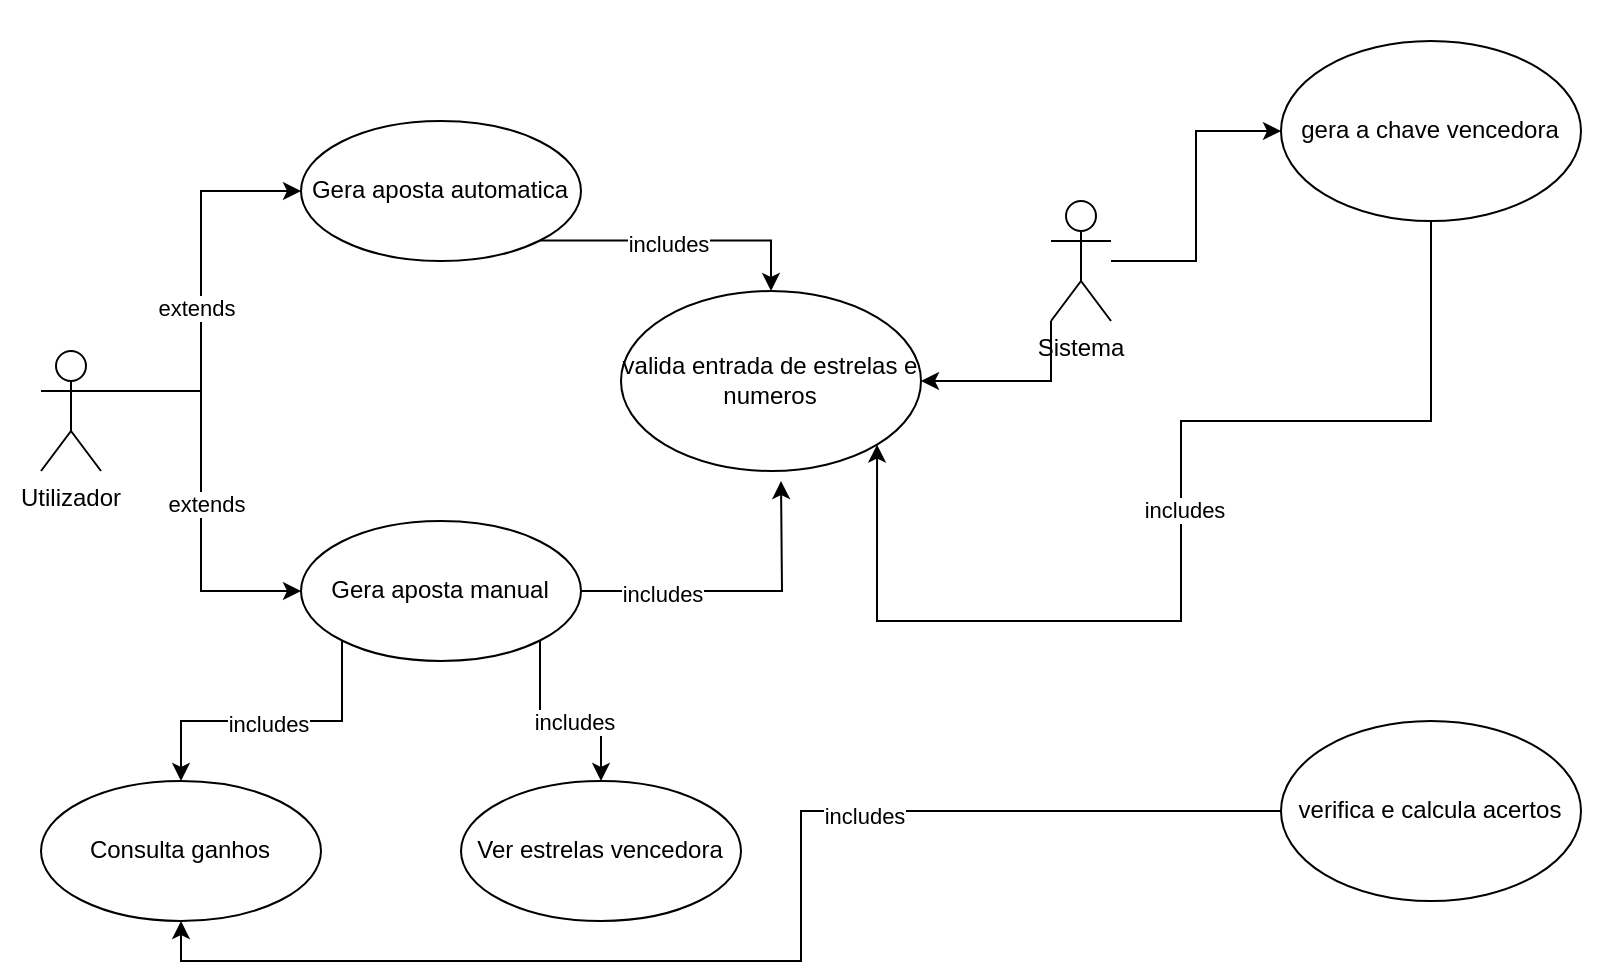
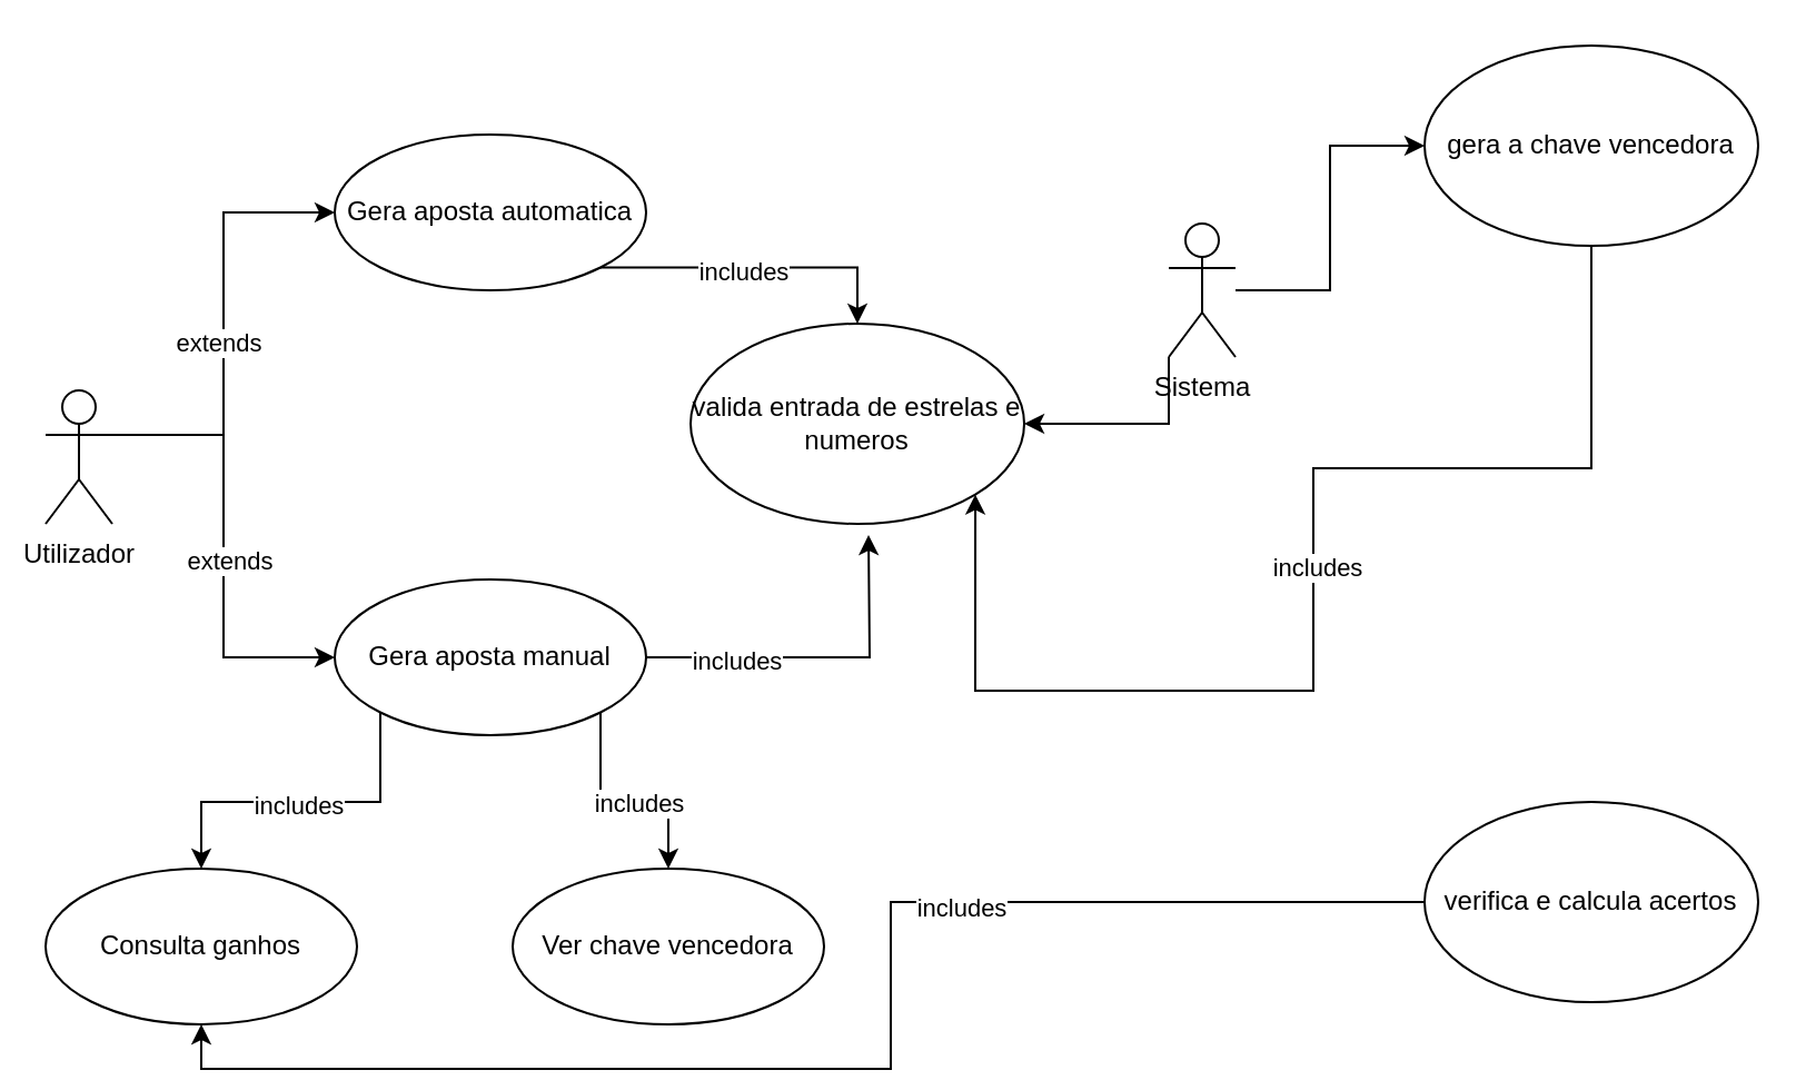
- <mxCell id="21" value="Ver estrelas vencedora" style="ellipse;whiteSpace=wrap;html=1;" parent="1" vertex="1"><mxGeometry x="230" y="390" width="140" height="70" as="geometry" /></mxCell>
+ <mxCell id="21" value="Ver chave vencedora" style="ellipse;whiteSpace=wrap;html=1;" parent="1" vertex="1"><mxGeometry x="230" y="390" width="140" height="70" as="geometry" /></mxCell>
